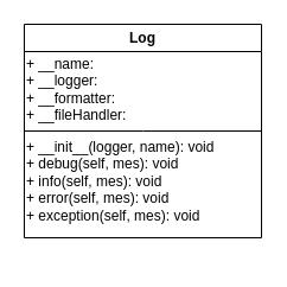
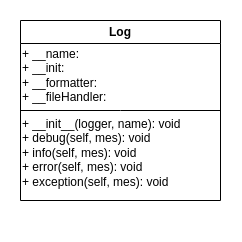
- <mxCell id="3" value="+ __name:&lt;br&gt;+ __logger:&lt;br&gt;+ __formatter:&lt;br&gt;+ __fileHandler:" style="text;html=1;strokeColor=none;fillColor=none;align=left;verticalAlign=top;whiteSpace=wrap;rounded=0;horizontal=1;" parent="2" vertex="1"><mxGeometry y="20" width="200" height="70" as="geometry" /></mxCell>
+ <mxCell id="3" value="+ __name:&lt;br&gt;+ __init:&lt;br&gt;+ __formatter:&lt;br&gt;+ __fileHandler:" style="text;html=1;strokeColor=none;fillColor=none;align=left;verticalAlign=top;whiteSpace=wrap;rounded=0;horizontal=1;" parent="2" vertex="1"><mxGeometry y="20" width="200" height="70" as="geometry" /></mxCell>
